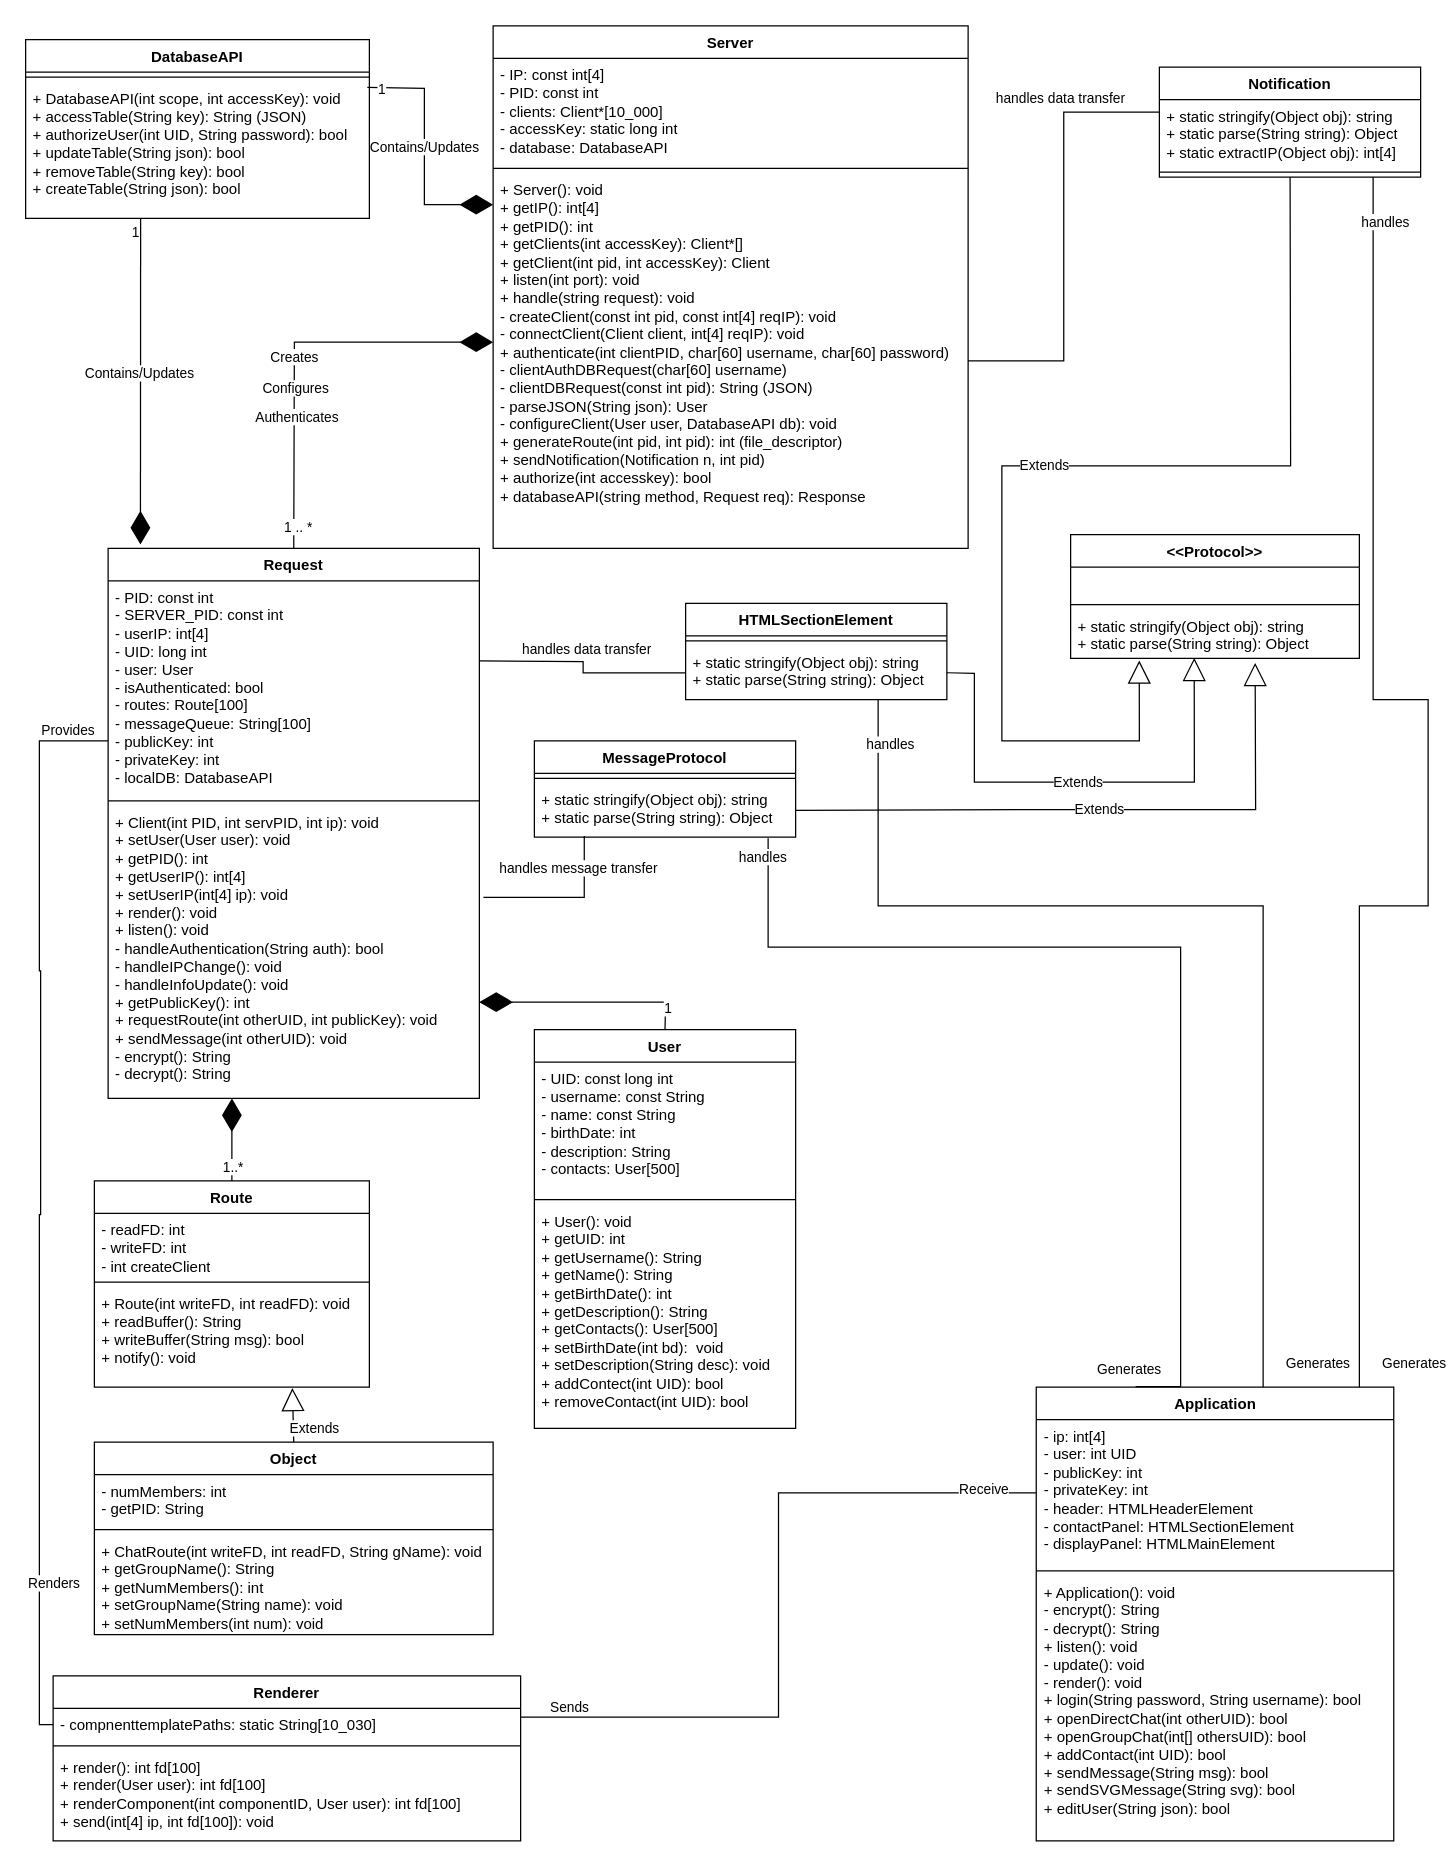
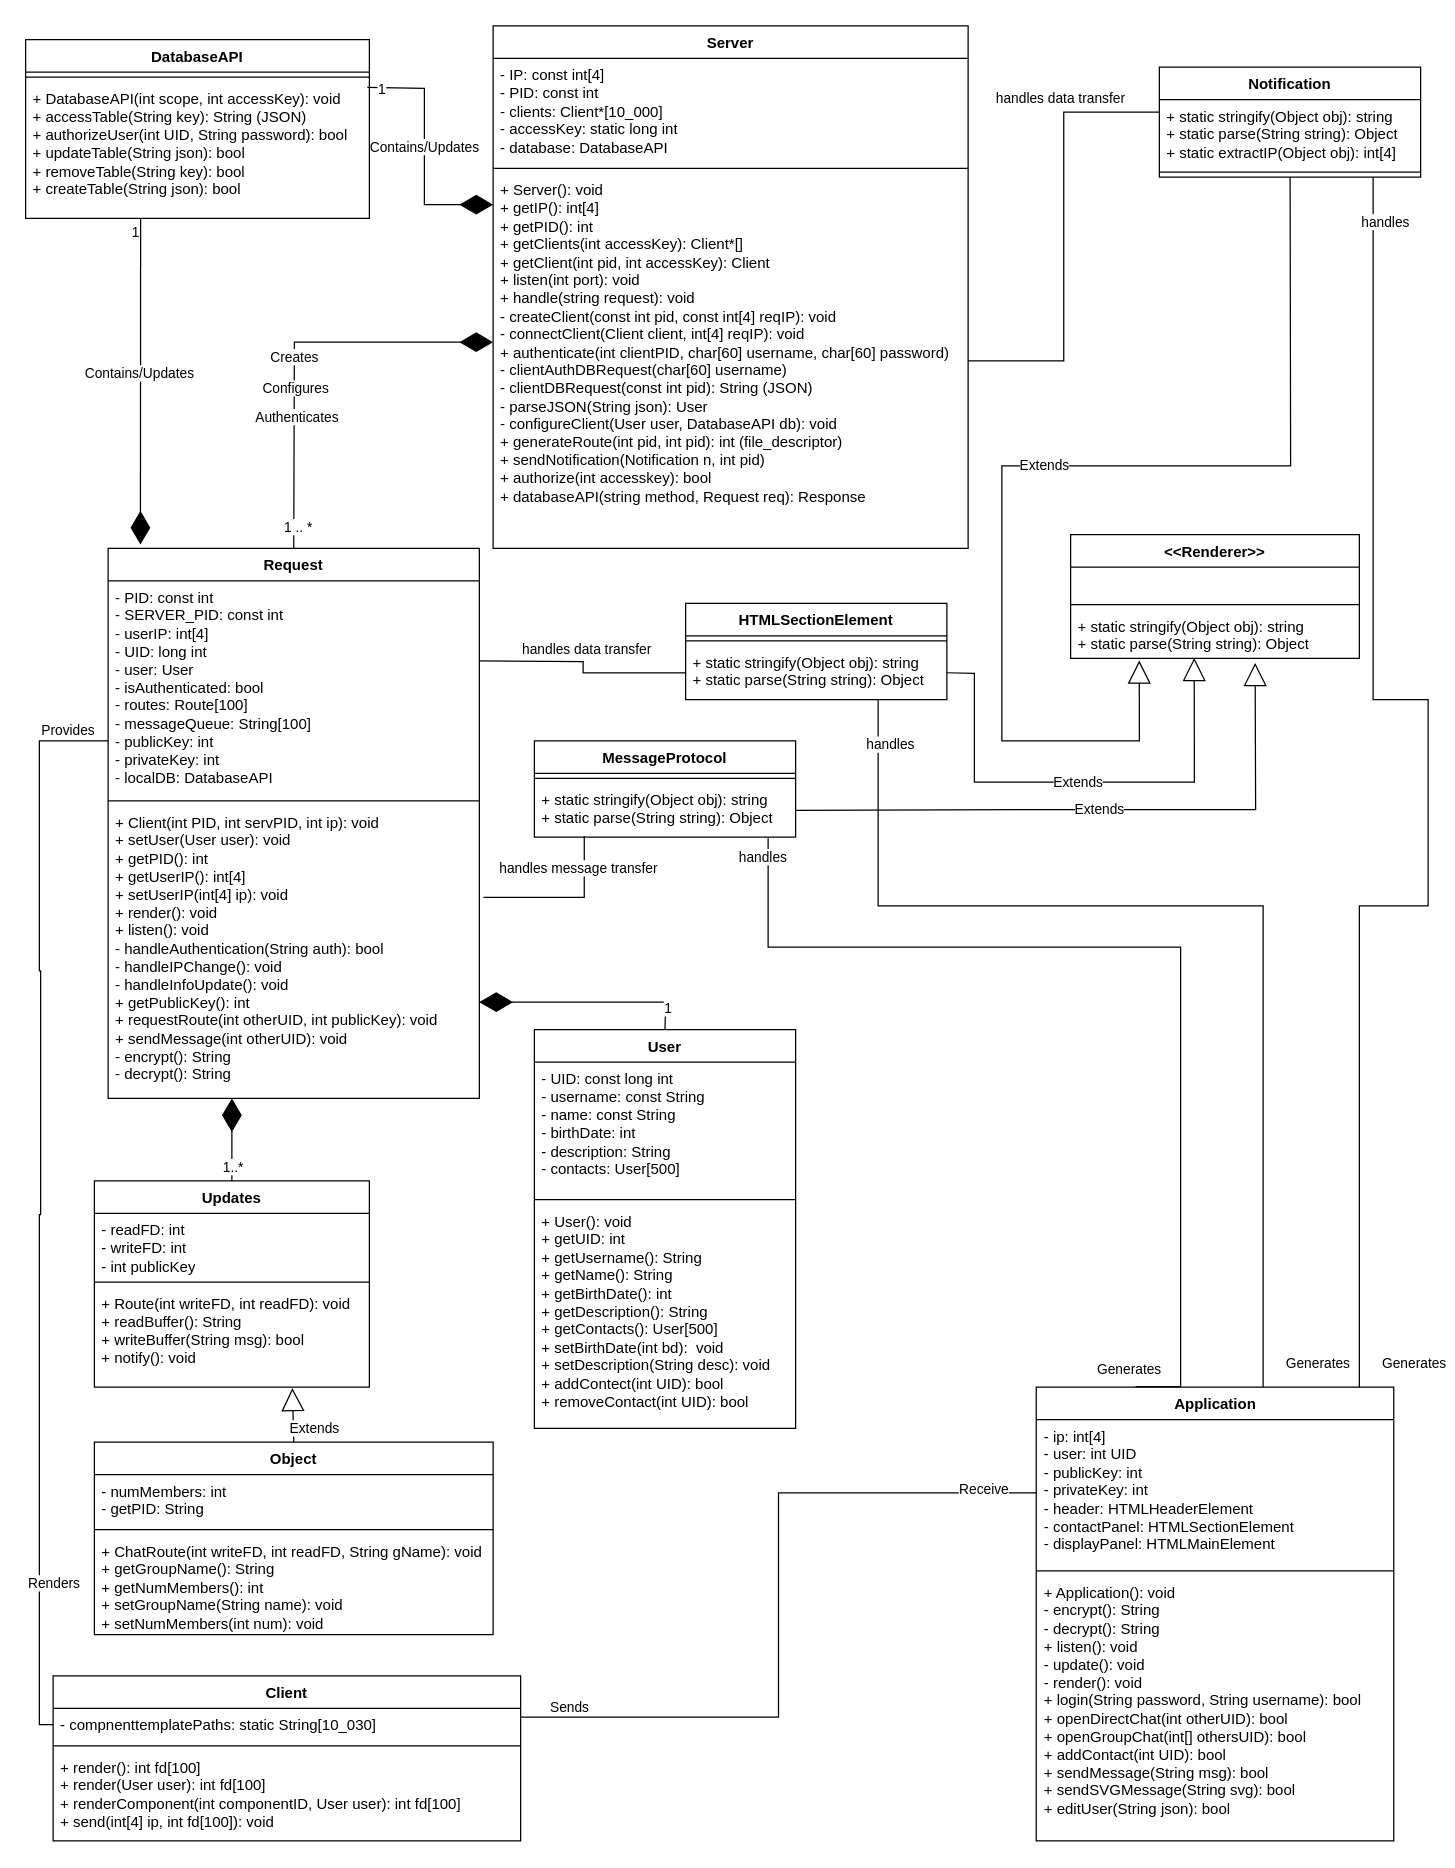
- <mxCell id="10" value="&amp;lt;&amp;lt;Protocol&amp;gt;&amp;gt;" style="swimlane;fontStyle=1;align=center;verticalAlign=top;childLayout=stackLayout;horizontal=1;startSize=26;horizontalStack=0;resizeParent=1;resizeParentMax=0;resizeLast=0;collapsible=1;marginBottom=0;whiteSpace=wrap;html=1;" vertex="1" parent="1"><mxGeometry x="856" y="427" width="231" height="99" as="geometry" /></mxCell>
+ <mxCell id="10" value="&amp;lt;&amp;lt;Renderer&amp;gt;&amp;gt;" style="swimlane;fontStyle=1;align=center;verticalAlign=top;childLayout=stackLayout;horizontal=1;startSize=26;horizontalStack=0;resizeParent=1;resizeParentMax=0;resizeLast=0;collapsible=1;marginBottom=0;whiteSpace=wrap;html=1;" vertex="1" parent="1"><mxGeometry x="856" y="427" width="231" height="99" as="geometry" /></mxCell>
- <mxCell id="67" value="Route" style="swimlane;fontStyle=1;align=center;verticalAlign=top;childLayout=stackLayout;horizontal=1;startSize=26;horizontalStack=0;resizeParent=1;resizeParentMax=0;resizeLast=0;collapsible=1;marginBottom=0;whiteSpace=wrap;html=1;" vertex="1" parent="1"><mxGeometry x="75" y="944" width="220" height="165" as="geometry" /></mxCell>
+ <mxCell id="67" value="Updates" style="swimlane;fontStyle=1;align=center;verticalAlign=top;childLayout=stackLayout;horizontal=1;startSize=26;horizontalStack=0;resizeParent=1;resizeParentMax=0;resizeLast=0;collapsible=1;marginBottom=0;whiteSpace=wrap;html=1;" vertex="1" parent="1"><mxGeometry x="75" y="944" width="220" height="165" as="geometry" /></mxCell>
- <mxCell id="68" value="- readFD: int&lt;div&gt;- writeFD: int&lt;/div&gt;&lt;div&gt;- int createClient&lt;/div&gt;" style="text;strokeColor=none;fillColor=none;align=left;verticalAlign=top;spacingLeft=4;spacingRight=4;overflow=hidden;rotatable=0;points=[[0,0.5],[1,0.5]];portConstraint=eastwest;whiteSpace=wrap;html=1;" vertex="1" parent="67"><mxGeometry y="26" width="220" height="51" as="geometry" /></mxCell>
+ <mxCell id="68" value="- readFD: int&lt;div&gt;- writeFD: int&lt;/div&gt;&lt;div&gt;- int publicKey&lt;/div&gt;" style="text;strokeColor=none;fillColor=none;align=left;verticalAlign=top;spacingLeft=4;spacingRight=4;overflow=hidden;rotatable=0;points=[[0,0.5],[1,0.5]];portConstraint=eastwest;whiteSpace=wrap;html=1;" vertex="1" parent="67"><mxGeometry y="26" width="220" height="51" as="geometry" /></mxCell>
- <mxCell id="26" value="Renderer" style="swimlane;fontStyle=1;align=center;verticalAlign=top;childLayout=stackLayout;horizontal=1;startSize=26;horizontalStack=0;resizeParent=1;resizeParentMax=0;resizeLast=0;collapsible=1;marginBottom=0;whiteSpace=wrap;html=1;" vertex="1" parent="1"><mxGeometry x="42" y="1340" width="374" height="132" as="geometry" /></mxCell>
+ <mxCell id="26" value="Client" style="swimlane;fontStyle=1;align=center;verticalAlign=top;childLayout=stackLayout;horizontal=1;startSize=26;horizontalStack=0;resizeParent=1;resizeParentMax=0;resizeLast=0;collapsible=1;marginBottom=0;whiteSpace=wrap;html=1;" vertex="1" parent="1"><mxGeometry x="42" y="1340" width="374" height="132" as="geometry" /></mxCell>
